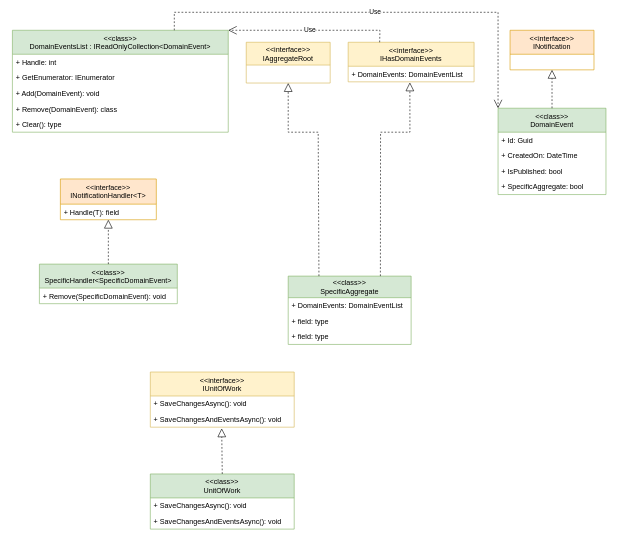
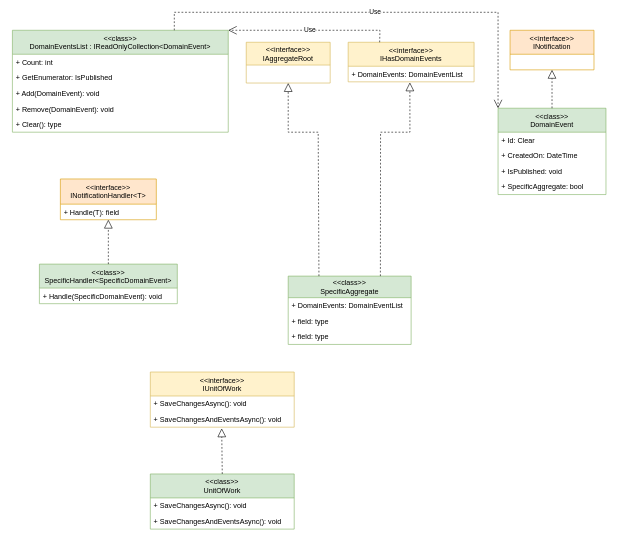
- <mxCell id="3" value="+ Handle: int" style="text;strokeColor=none;fillColor=none;align=left;verticalAlign=top;spacingLeft=4;spacingRight=4;overflow=hidden;rotatable=0;points=[[0,0.5],[1,0.5]];portConstraint=eastwest;" vertex="1" parent="2"><mxGeometry y="40" width="360" height="26" as="geometry" /></mxCell>
+ <mxCell id="3" value="+ Count: int" style="text;strokeColor=none;fillColor=none;align=left;verticalAlign=top;spacingLeft=4;spacingRight=4;overflow=hidden;rotatable=0;points=[[0,0.5],[1,0.5]];portConstraint=eastwest;" vertex="1" parent="2"><mxGeometry y="40" width="360" height="26" as="geometry" /></mxCell>
- <mxCell id="4" value="+ GetEnumerator: IEnumerator" style="text;strokeColor=none;fillColor=none;align=left;verticalAlign=top;spacingLeft=4;spacingRight=4;overflow=hidden;rotatable=0;points=[[0,0.5],[1,0.5]];portConstraint=eastwest;" vertex="1" parent="2"><mxGeometry y="66" width="360" height="26" as="geometry" /></mxCell>
+ <mxCell id="4" value="+ GetEnumerator: IsPublished" style="text;strokeColor=none;fillColor=none;align=left;verticalAlign=top;spacingLeft=4;spacingRight=4;overflow=hidden;rotatable=0;points=[[0,0.5],[1,0.5]];portConstraint=eastwest;" vertex="1" parent="2"><mxGeometry y="66" width="360" height="26" as="geometry" /></mxCell>
- <mxCell id="6" value="+ Remove(DomainEvent): class" style="text;strokeColor=none;fillColor=none;align=left;verticalAlign=top;spacingLeft=4;spacingRight=4;overflow=hidden;rotatable=0;points=[[0,0.5],[1,0.5]];portConstraint=eastwest;" vertex="1" parent="2"><mxGeometry y="118" width="360" height="26" as="geometry" /></mxCell>
+ <mxCell id="6" value="+ Remove(DomainEvent): void" style="text;strokeColor=none;fillColor=none;align=left;verticalAlign=top;spacingLeft=4;spacingRight=4;overflow=hidden;rotatable=0;points=[[0,0.5],[1,0.5]];portConstraint=eastwest;" vertex="1" parent="2"><mxGeometry y="118" width="360" height="26" as="geometry" /></mxCell>
- <mxCell id="12" value="+ Id: Guid" style="text;strokeColor=none;fillColor=none;align=left;verticalAlign=top;spacingLeft=4;spacingRight=4;overflow=hidden;rotatable=0;points=[[0,0.5],[1,0.5]];portConstraint=eastwest;" vertex="1" parent="11"><mxGeometry y="40" width="180" height="26" as="geometry" /></mxCell>
+ <mxCell id="12" value="+ Id: Clear" style="text;strokeColor=none;fillColor=none;align=left;verticalAlign=top;spacingLeft=4;spacingRight=4;overflow=hidden;rotatable=0;points=[[0,0.5],[1,0.5]];portConstraint=eastwest;" vertex="1" parent="11"><mxGeometry y="40" width="180" height="26" as="geometry" /></mxCell>
- <mxCell id="14" value="+ IsPublished: bool" style="text;strokeColor=none;fillColor=none;align=left;verticalAlign=top;spacingLeft=4;spacingRight=4;overflow=hidden;rotatable=0;points=[[0,0.5],[1,0.5]];portConstraint=eastwest;" vertex="1" parent="11"><mxGeometry y="92" width="180" height="26" as="geometry" /></mxCell>
+ <mxCell id="14" value="+ IsPublished: void" style="text;strokeColor=none;fillColor=none;align=left;verticalAlign=top;spacingLeft=4;spacingRight=4;overflow=hidden;rotatable=0;points=[[0,0.5],[1,0.5]];portConstraint=eastwest;" vertex="1" parent="11"><mxGeometry y="92" width="180" height="26" as="geometry" /></mxCell>
- <mxCell id="29" value="+ Remove(SpecificDomainEvent): void" style="text;strokeColor=none;fillColor=none;align=left;verticalAlign=top;spacingLeft=4;spacingRight=4;overflow=hidden;rotatable=0;points=[[0,0.5],[1,0.5]];portConstraint=eastwest;" vertex="1" parent="28"><mxGeometry y="40" width="230" height="26" as="geometry" /></mxCell>
+ <mxCell id="29" value="+ Handle(SpecificDomainEvent): void" style="text;strokeColor=none;fillColor=none;align=left;verticalAlign=top;spacingLeft=4;spacingRight=4;overflow=hidden;rotatable=0;points=[[0,0.5],[1,0.5]];portConstraint=eastwest;" vertex="1" parent="28"><mxGeometry y="40" width="230" height="26" as="geometry" /></mxCell>
